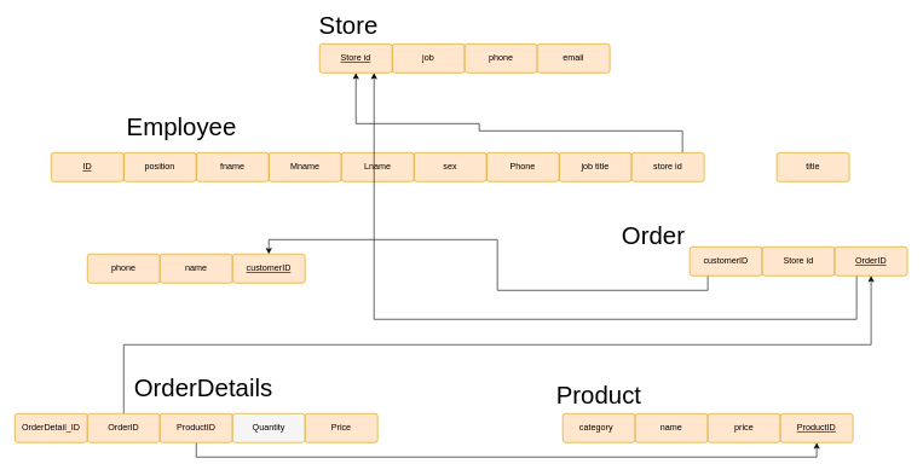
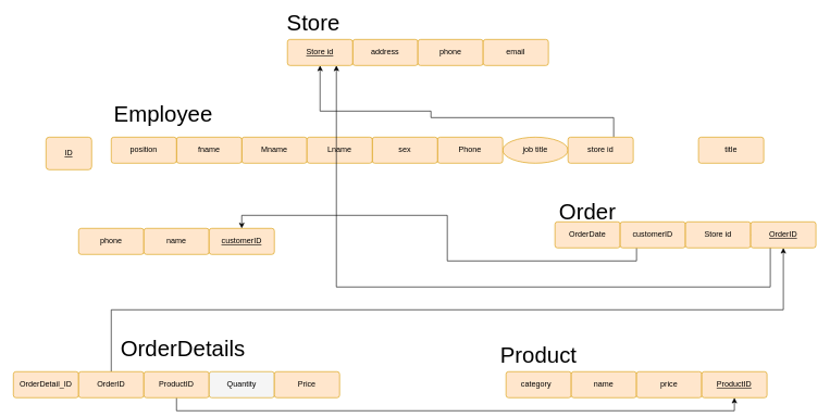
- <mxCell id="2" value="job" style="rounded=1;arcSize=10;whiteSpace=wrap;html=1;align=center;fillColor=#ffe6cc;strokeColor=#d79b00;" parent="1" vertex="1"><mxGeometry x="540" y="60" width="100" height="40" as="geometry" /></mxCell>
+ <mxCell id="2" value="address" style="rounded=1;arcSize=10;whiteSpace=wrap;html=1;align=center;fillColor=#ffe6cc;strokeColor=#d79b00;" parent="1" vertex="1"><mxGeometry x="540" y="60" width="100" height="40" as="geometry" /></mxCell>
- <mxCell id="12" value="&lt;u&gt;ID&lt;/u&gt;" style="rounded=1;arcSize=10;whiteSpace=wrap;html=1;align=center;fillColor=#ffe6cc;strokeColor=#d79b00;" parent="1" vertex="1"><mxGeometry x="70" y="210" width="100" height="40" as="geometry" /></mxCell>
+ <mxCell id="12" value="&lt;u&gt;ID&lt;/u&gt;" style="rounded=1;arcSize=10;whiteSpace=wrap;html=1;align=center;fillColor=#ffe6cc;strokeColor=#d79b00;" parent="1" vertex="1"><mxGeometry x="70" y="210" width="70" height="50" as="geometry" /></mxCell>
- <mxCell id="3" value="job title" style="rounded=1;arcSize=10;whiteSpace=wrap;html=1;align=center;fillColor=#ffe6cc;strokeColor=#d79b00;" parent="1" vertex="1"><mxGeometry x="770" y="210" width="100" height="40" as="geometry" /></mxCell>
+ <mxCell id="3" value="job title" style="ellipse;arcSize=10;whiteSpace=wrap;html=1;align=center;fillColor=#ffe6cc;strokeColor=#d79b00;" parent="1" vertex="1"><mxGeometry x="770" y="210" width="100" height="40" as="geometry" /></mxCell>
+ <mxCell id="20" value="OrderDate" style="rounded=1;arcSize=10;whiteSpace=wrap;html=1;align=center;fillColor=#ffe6cc;strokeColor=#d79b00;" parent="1" vertex="1"><mxGeometry x="850" y="340" width="100" height="40" as="geometry" /></mxCell>
